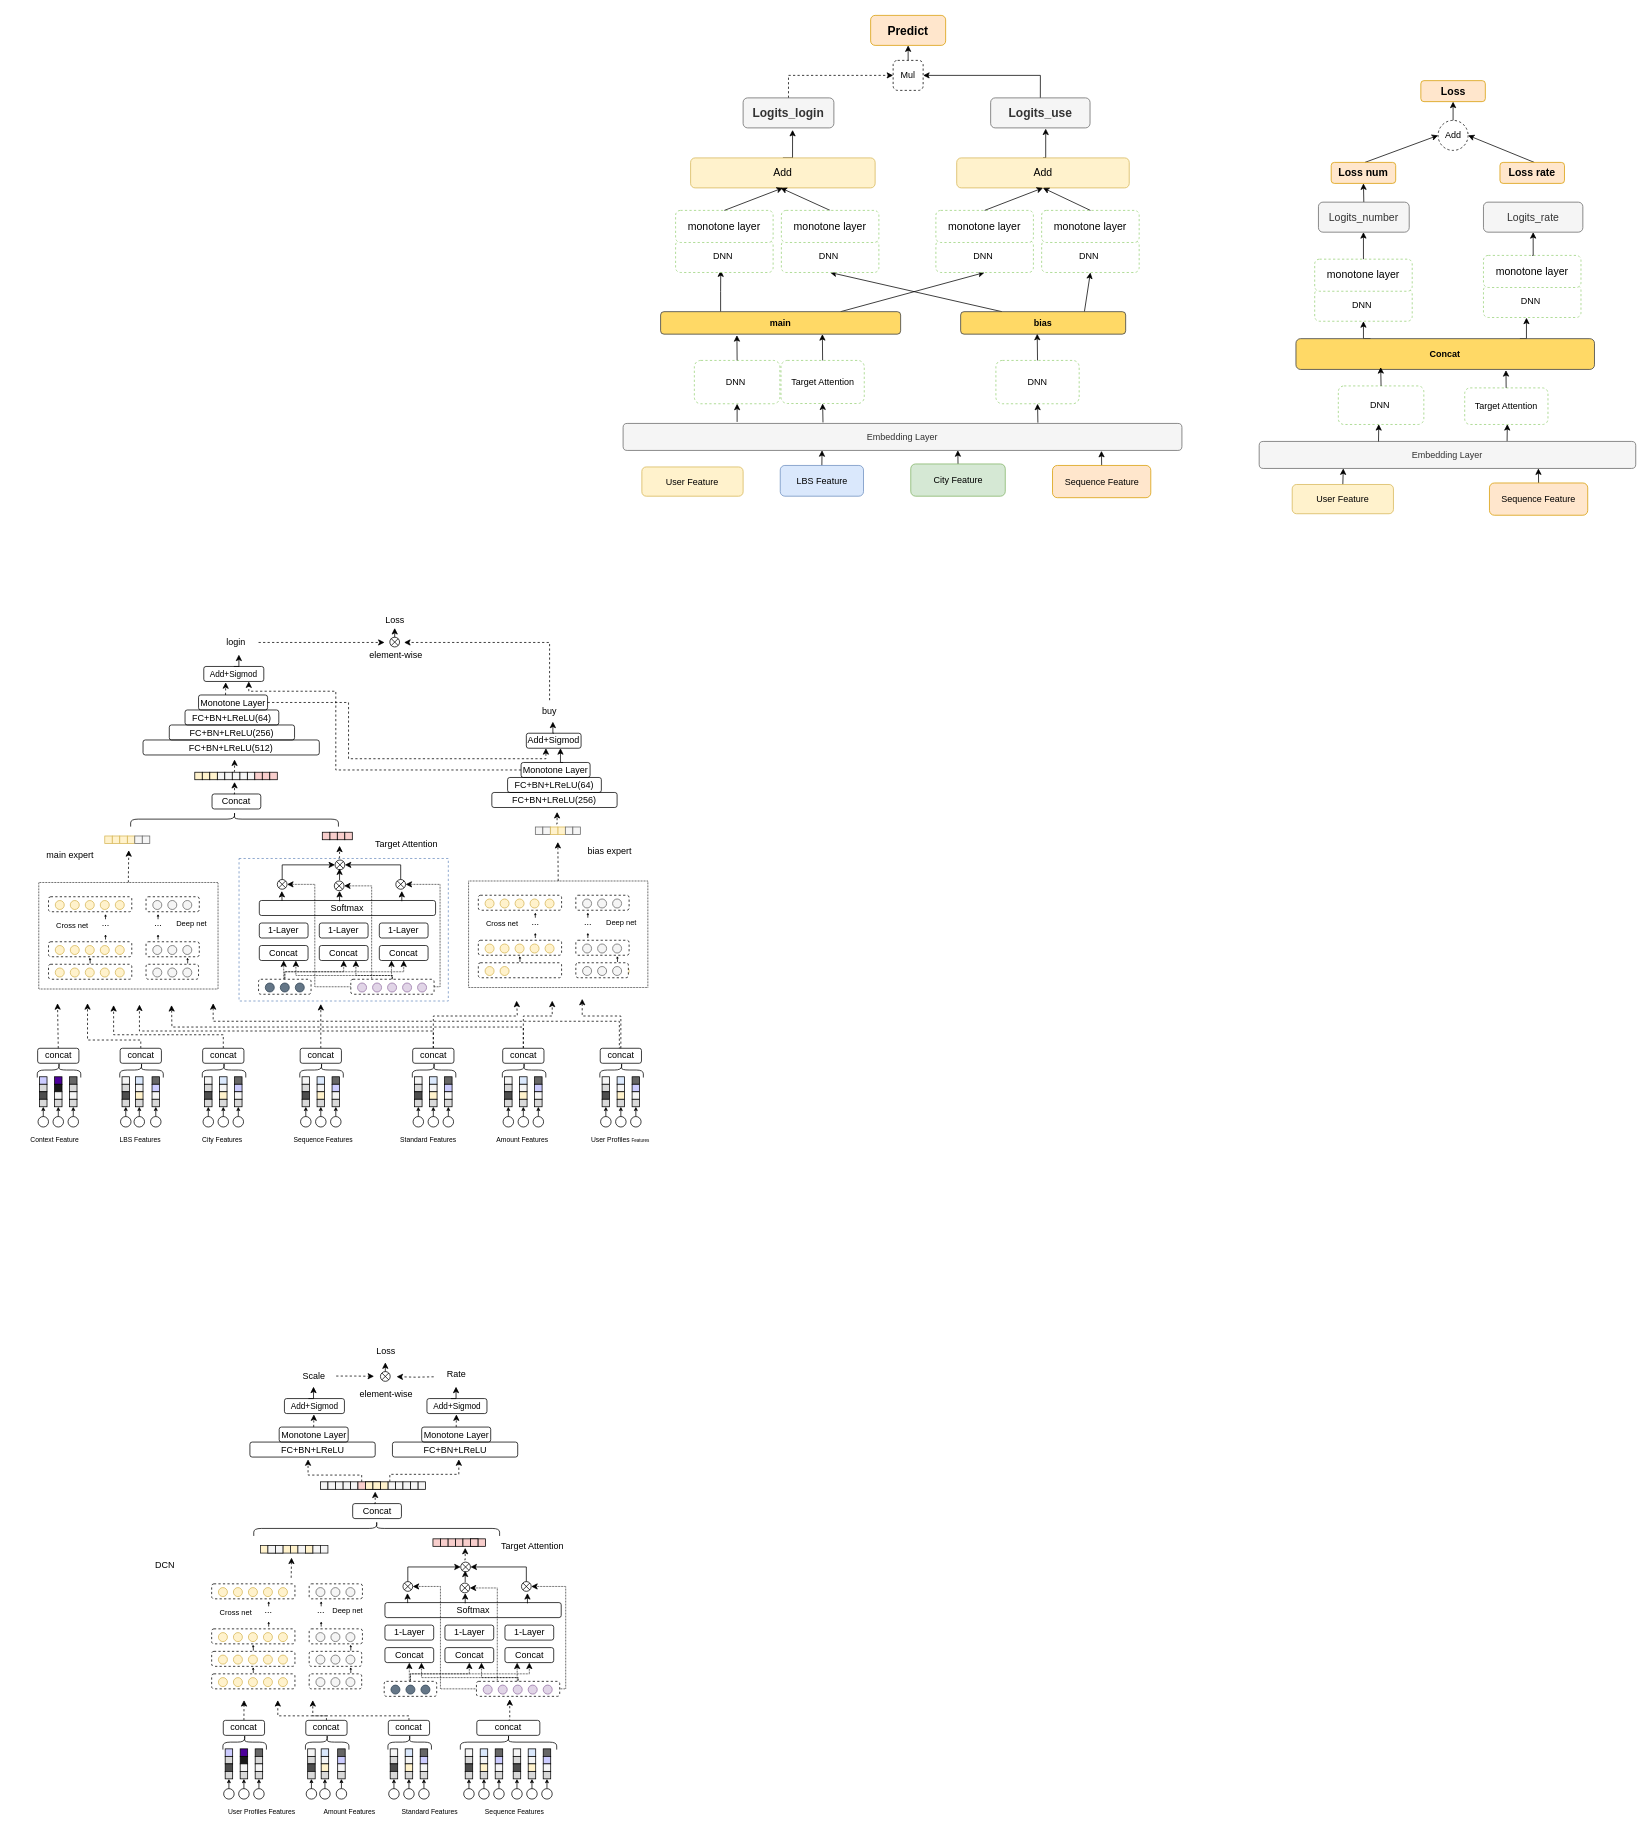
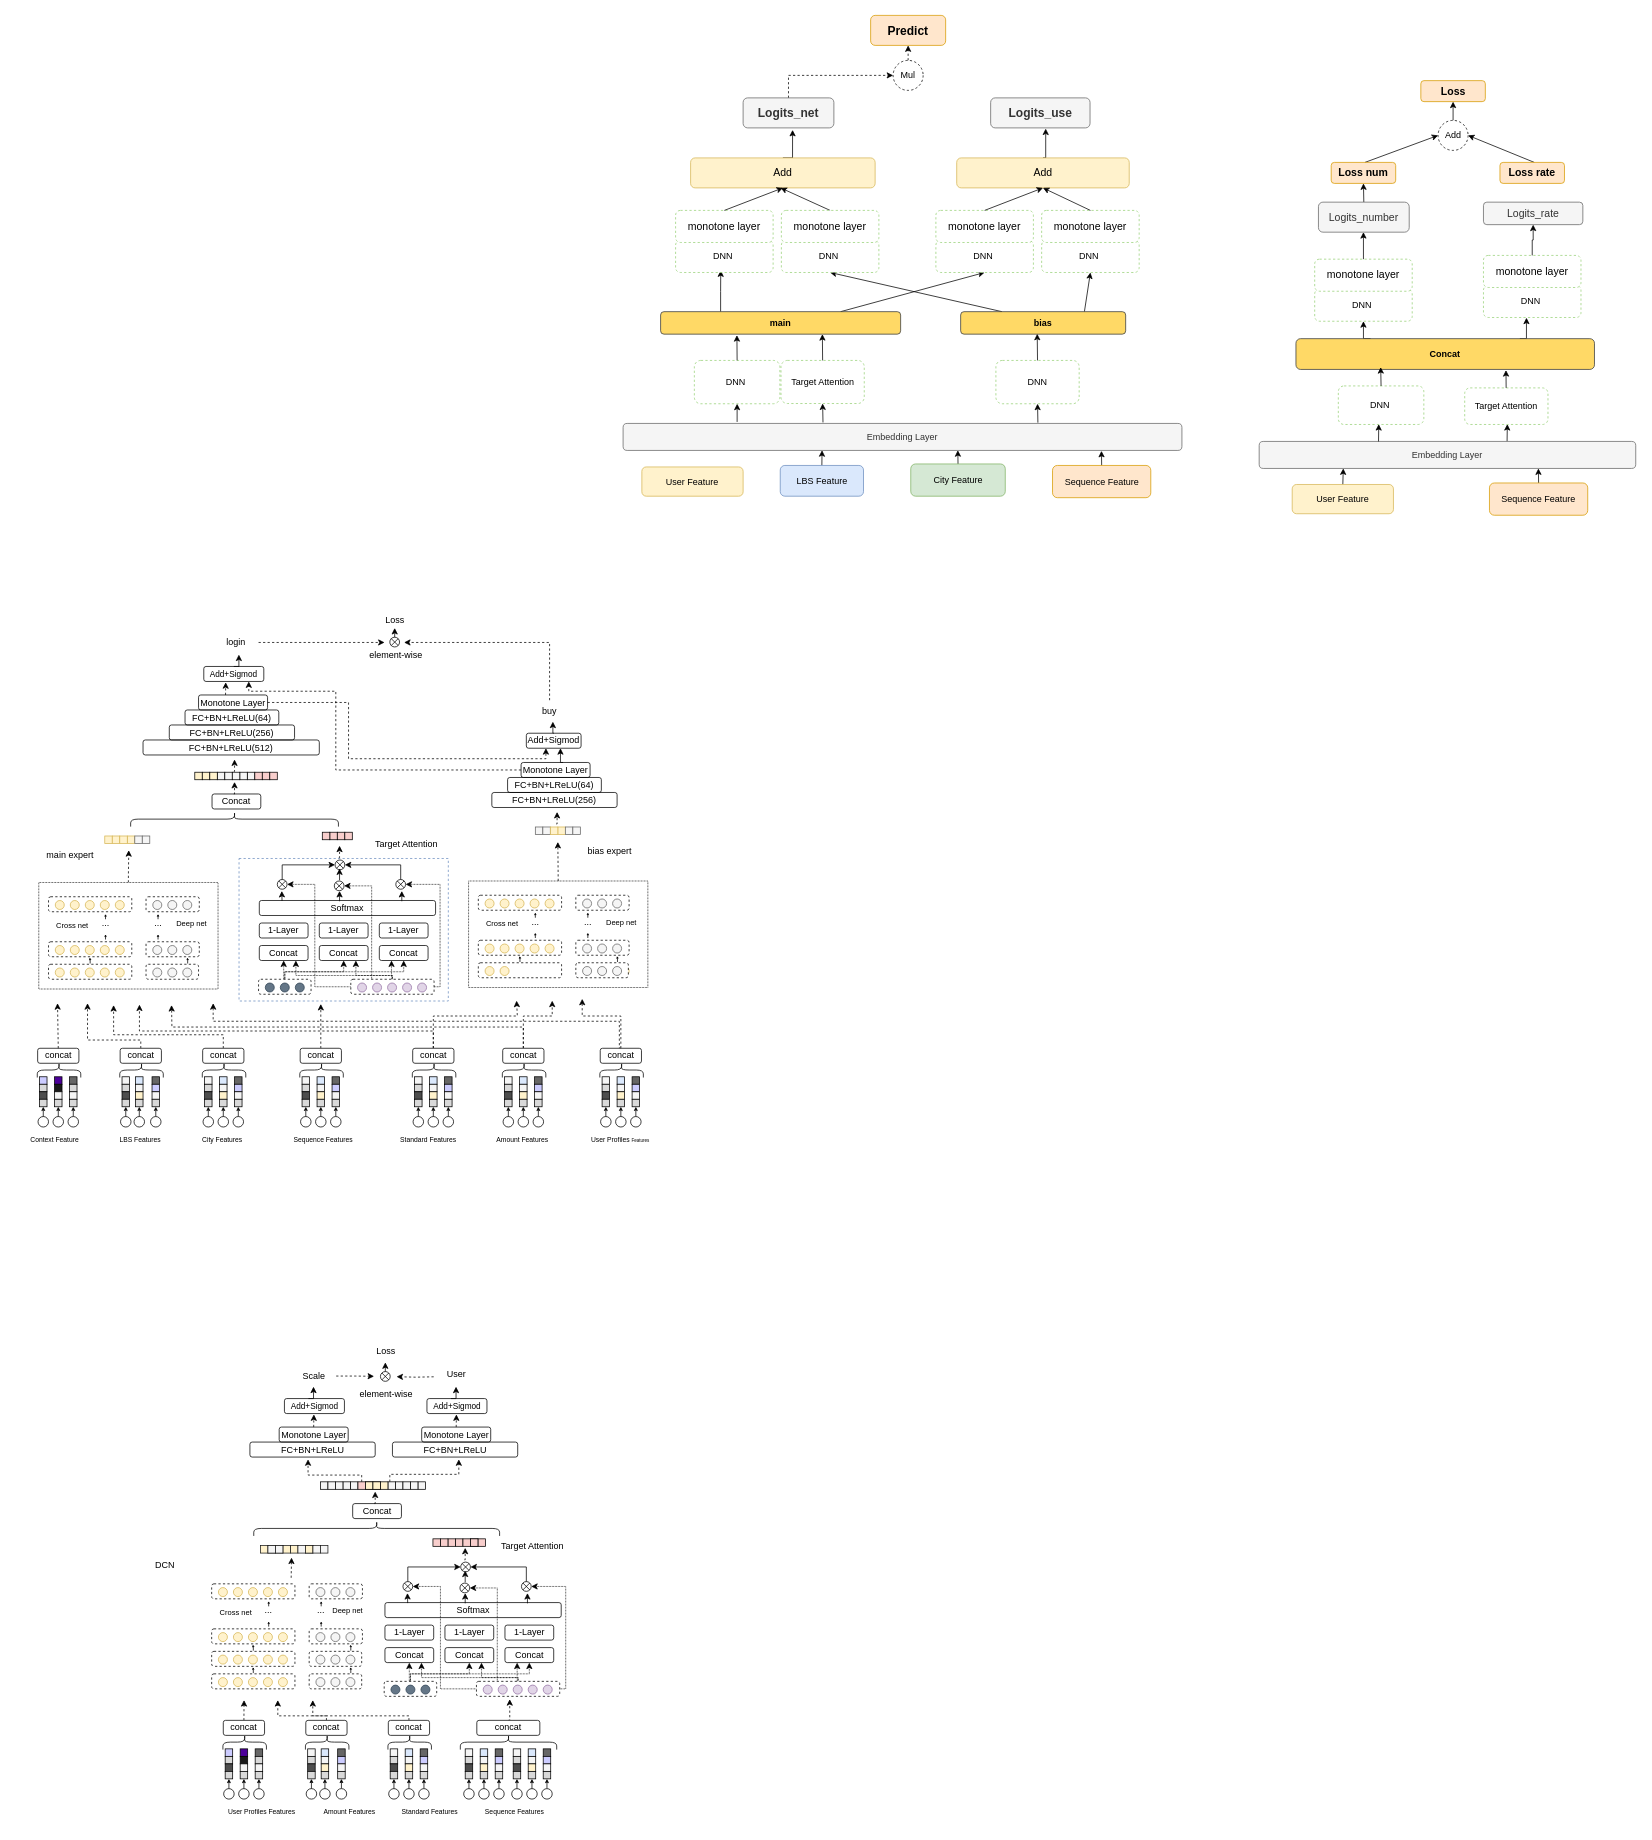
- <mxCell id="57" style="edgeStyle=orthogonalEdgeStyle;rounded=0;orthogonalLoop=1;jettySize=auto;html=1;exitX=0.5;exitY=0;exitDx=0;exitDy=0;entryX=0.5;entryY=1;entryDx=0;entryDy=0;" edge="1" parent="1" source="58" target="59"><mxGeometry relative="1" as="geometry" /></mxCell>
+ <mxCell id="57" style="edgeStyle=orthogonalEdgeStyle;rounded=0;orthogonalLoop=1;jettySize=auto;html=1;exitX=0.5;exitY=0;exitDx=0;exitDy=0;entryX=0.5;entryY=1;entryDx=0;entryDy=0;dashed=1;" edge="1" parent="1" source="58" target="59"><mxGeometry relative="1" as="geometry" /></mxCell>
- <mxCell id="58" value="Mul" style="whiteSpace=wrap;html=1;aspect=fixed;dashed=1;rounded=1;" vertex="1" parent="1"><mxGeometry x="1190" y="80" width="40" height="40" as="geometry" /></mxCell>
+ <mxCell id="58" value="Mul" style="ellipse;whiteSpace=wrap;html=1;aspect=fixed;dashed=1;" vertex="1" parent="1"><mxGeometry x="1190" y="80" width="40" height="40" as="geometry" /></mxCell>
- <mxCell id="55" style="edgeStyle=orthogonalEdgeStyle;rounded=0;orthogonalLoop=1;jettySize=auto;html=1;exitX=0.5;exitY=0;exitDx=0;exitDy=0;entryX=1;entryY=0.5;entryDx=0;entryDy=0;" edge="1" parent="1" source="56" target="58"><mxGeometry relative="1" as="geometry" /></mxCell>
- <mxCell id="54" value="&lt;b&gt;&lt;font style=&quot;font-size: 16px;&quot;&gt;Logits_login&lt;/font&gt;&lt;/b&gt;" style="rounded=1;whiteSpace=wrap;html=1;fillColor=#f5f5f5;strokeColor=#666666;fontColor=#333333;" vertex="1" parent="1"><mxGeometry x="990" y="130" width="121" height="40" as="geometry" /></mxCell>
+ <mxCell id="54" value="&lt;b&gt;&lt;font style=&quot;font-size: 16px;&quot;&gt;Logits_net&lt;/font&gt;&lt;/b&gt;" style="rounded=1;whiteSpace=wrap;html=1;fillColor=#f5f5f5;strokeColor=#666666;fontColor=#333333;" vertex="1" parent="1"><mxGeometry x="990" y="130" width="121" height="40" as="geometry" /></mxCell>
- <mxCell id="89" value="&lt;font style=&quot;font-size: 14px;&quot;&gt;Logits_rate&lt;/font&gt;" style="rounded=1;whiteSpace=wrap;html=1;fillColor=#f5f5f5;strokeColor=#666666;fontColor=#333333;" vertex="1" parent="1"><mxGeometry x="1977" y="269" width="132.5" height="40" as="geometry" /></mxCell>
+ <mxCell id="89" value="&lt;font style=&quot;font-size: 14px;&quot;&gt;Logits_rate&lt;/font&gt;" style="rounded=1;whiteSpace=wrap;html=1;fillColor=#f5f5f5;strokeColor=#666666;fontColor=#333333;" vertex="1" parent="1"><mxGeometry x="1977" y="269" width="132.5" height="30" as="geometry" /></mxCell>
- <mxCell id="671" value="Rate" style="text;html=1;strokeColor=none;fillColor=none;align=center;verticalAlign=middle;whiteSpace=wrap;rounded=0;" vertex="1" parent="1"><mxGeometry x="577.5" y="1817" width="60" height="30" as="geometry" /></mxCell>
+ <mxCell id="671" value="User" style="text;html=1;strokeColor=none;fillColor=none;align=center;verticalAlign=middle;whiteSpace=wrap;rounded=0;" vertex="1" parent="1"><mxGeometry x="577.5" y="1817" width="60" height="30" as="geometry" /></mxCell>
